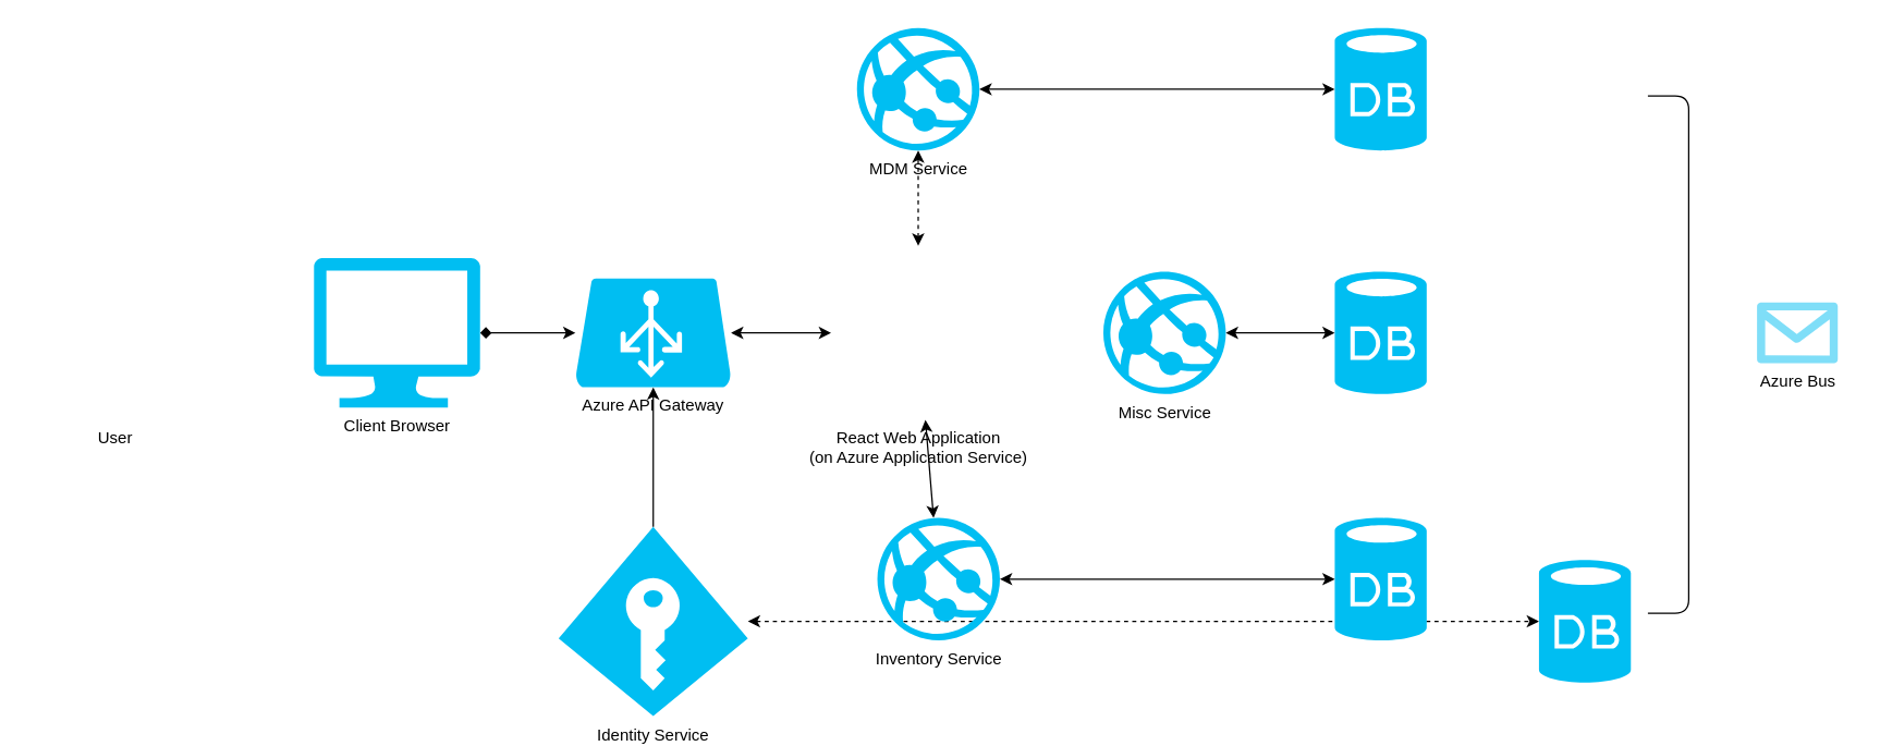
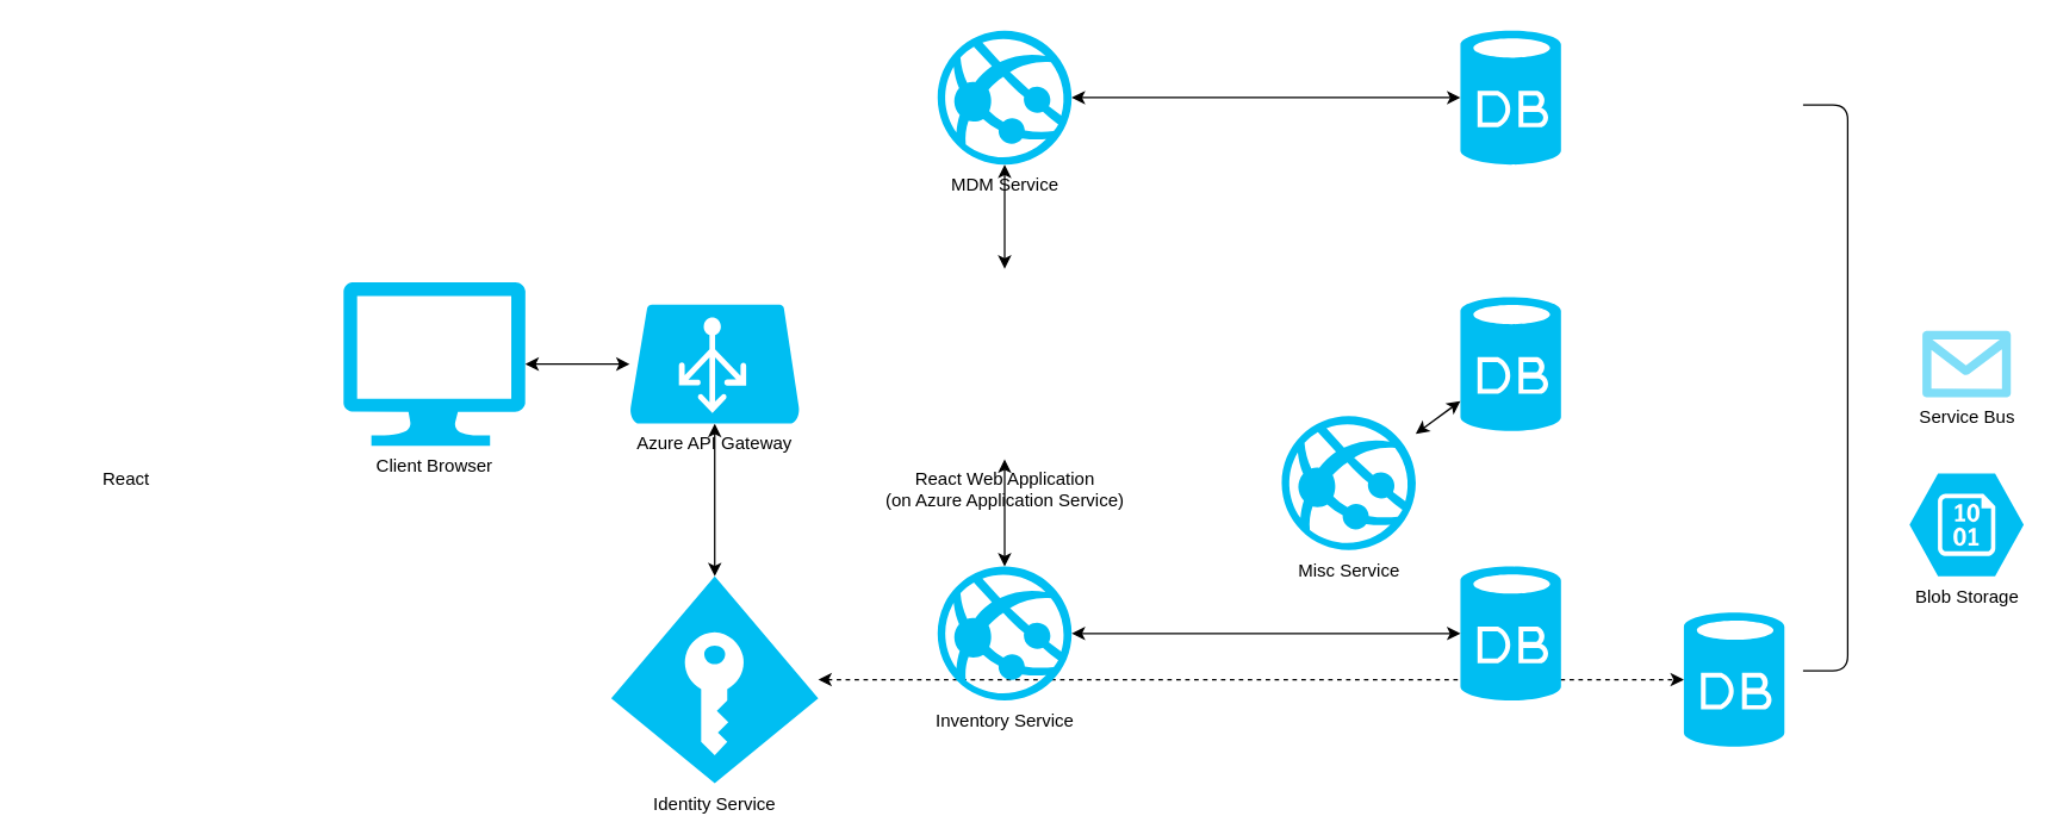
- <mxCell id="15" value="" style="endArrow=classic;startArrow=classic;html=1;dashed=1;" edge="1" parent="1" source="5" target="8"><mxGeometry width="50" height="50" relative="1" as="geometry"><mxPoint x="748" y="254" as="sourcePoint" /><mxPoint x="820" y="254" as="targetPoint" /></mxGeometry></mxCell>
+ <mxCell id="15" value="" style="endArrow=classic;startArrow=classic;html=1;" edge="1" parent="1" source="5" target="8"><mxGeometry width="50" height="50" relative="1" as="geometry"><mxPoint x="748" y="254" as="sourcePoint" /><mxPoint x="820" y="254" as="targetPoint" /></mxGeometry></mxCell>
- <mxCell id="11" value="" style="endArrow=diamond;startArrow=classic;html=1;" edge="1" parent="1" source="7" target="4"><mxGeometry width="50" height="50" relative="1" as="geometry"><mxPoint x="158" y="254" as="sourcePoint" /><mxPoint x="240" y="254" as="targetPoint" /></mxGeometry></mxCell>
+ <mxCell id="11" value="" style="endArrow=classic;startArrow=classic;html=1;" edge="1" parent="1" source="7" target="4"><mxGeometry width="50" height="50" relative="1" as="geometry"><mxPoint x="158" y="254" as="sourcePoint" /><mxPoint x="240" y="254" as="targetPoint" /></mxGeometry></mxCell>
- <mxCell id="14" value="" style="endArrow=classic;startArrow=classic;html=1;" edge="1" parent="1" source="7" target="5"><mxGeometry width="50" height="50" relative="1" as="geometry"><mxPoint x="684" y="318" as="sourcePoint" /><mxPoint x="684" y="390" as="targetPoint" /></mxGeometry></mxCell>
- <mxCell id="9" value="Misc Service" style="verticalLabelPosition=bottom;html=1;verticalAlign=top;align=center;strokeColor=none;fillColor=#00BEF2;shape=mxgraph.azure.azure_website;pointerEvents=1;aspect=fixed;" vertex="1" parent="1"><mxGeometry x="810" y="199" width="90" height="90" as="geometry" /></mxCell>
+ <mxCell id="9" value="Misc Service" style="verticalLabelPosition=bottom;html=1;verticalAlign=top;align=center;strokeColor=none;fillColor=#00BEF2;shape=mxgraph.azure.azure_website;pointerEvents=1;aspect=fixed;" vertex="1" parent="1"><mxGeometry x="860" y="279" width="90" height="90" as="geometry" /></mxCell>
- <mxCell id="23" value="Azure Bus" style="verticalLabelPosition=bottom;html=1;verticalAlign=top;align=center;strokeColor=none;fillColor=#00BEF2;shape=mxgraph.azure.message;pointerEvents=1;aspect=fixed;" vertex="1" parent="1"><mxGeometry x="1290" y="221.62" width="59.67" height="44.75" as="geometry" /></mxCell>
+ <mxCell id="23" value="Service Bus" style="verticalLabelPosition=bottom;html=1;verticalAlign=top;align=center;strokeColor=none;fillColor=#00BEF2;shape=mxgraph.azure.message;pointerEvents=1;aspect=fixed;" vertex="1" parent="1"><mxGeometry x="1290" y="221.62" width="59.67" height="44.75" as="geometry" /></mxCell>
- <mxCell id="3" value="User" style="shape=image;html=1;verticalAlign=top;verticalLabelPosition=bottom;labelBackgroundColor=#ffffff;imageAspect=0;aspect=fixed;image=https://cdn1.iconfinder.com/data/icons/web-55/32/web_3-128.png" vertex="1" parent="1"><mxGeometry x="20" y="180" width="128" height="128" as="geometry" /></mxCell>
+ <mxCell id="3" value="React" style="shape=image;html=1;verticalAlign=top;verticalLabelPosition=bottom;labelBackgroundColor=#ffffff;imageAspect=0;aspect=fixed;image=https://cdn1.iconfinder.com/data/icons/web-55/32/web_3-128.png" vertex="1" parent="1"><mxGeometry x="20" y="180" width="128" height="128" as="geometry" /></mxCell>
+ <mxCell id="25" value="Blob Storage" style="verticalLabelPosition=bottom;html=1;verticalAlign=top;align=center;strokeColor=none;fillColor=#00BEF2;shape=mxgraph.azure.storage_blob;aspect=fixed;" vertex="1" parent="1"><mxGeometry x="1281.5" y="317.5" width="76.67" height="69" as="geometry" /></mxCell>
- <mxCell id="12" value="" style="endArrow=none;startArrow=classic;html=1;" edge="1" parent="1" source="7" target="6"><mxGeometry width="50" height="50" relative="1" as="geometry"><mxPoint x="432.22" y="254" as="sourcePoint" /><mxPoint x="362.22" y="254" as="targetPoint" /></mxGeometry></mxCell>
+ <mxCell id="12" value="" style="endArrow=classic;startArrow=classic;html=1;" edge="1" parent="1" source="7" target="6"><mxGeometry width="50" height="50" relative="1" as="geometry"><mxPoint x="432.22" y="254" as="sourcePoint" /><mxPoint x="362.22" y="254" as="targetPoint" /></mxGeometry></mxCell>
- <mxCell id="10" value="Inventory Service" style="verticalLabelPosition=bottom;html=1;verticalAlign=top;align=center;strokeColor=none;fillColor=#00BEF2;shape=mxgraph.azure.azure_website;pointerEvents=1;aspect=fixed;" vertex="1" parent="1"><mxGeometry x="644" y="380" width="90" height="90" as="geometry" /></mxCell>
+ <mxCell id="10" value="Inventory Service" style="verticalLabelPosition=bottom;html=1;verticalAlign=top;align=center;strokeColor=none;fillColor=#00BEF2;shape=mxgraph.azure.azure_website;pointerEvents=1;aspect=fixed;" vertex="1" parent="1"><mxGeometry x="629" y="380" width="90" height="90" as="geometry" /></mxCell>
